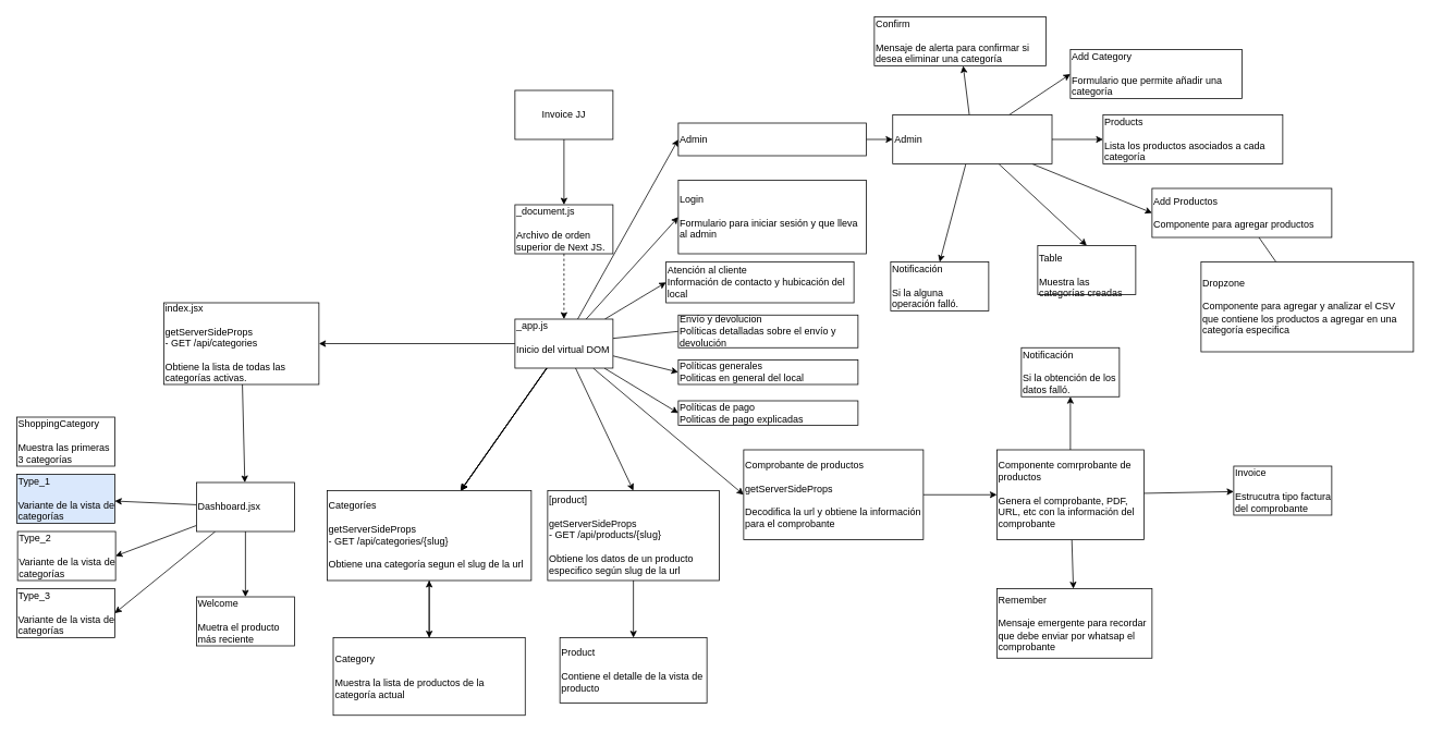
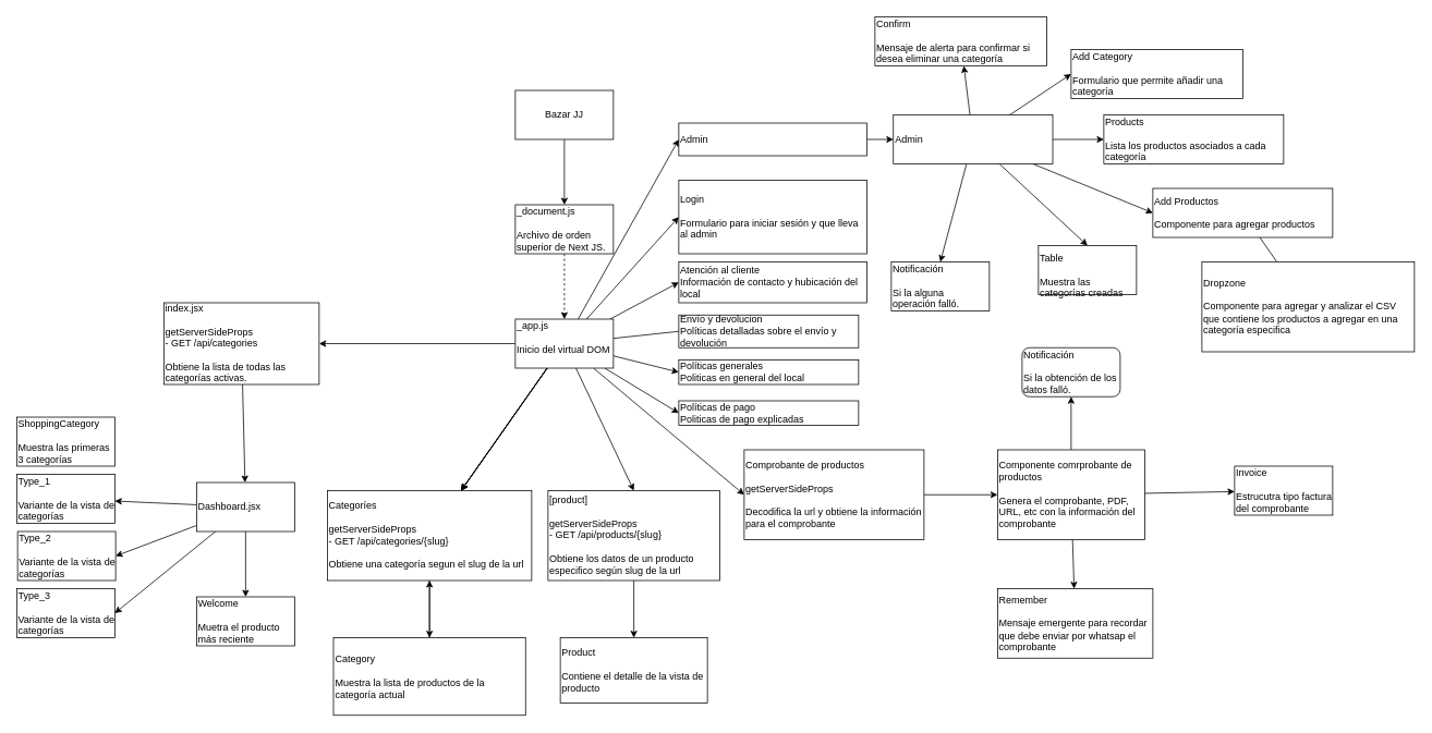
- <mxCell id="3" value="Invoice JJ" style="rounded=0;whiteSpace=wrap;html=1;" parent="1" vertex="1"><mxGeometry x="630" y="110" width="120" height="60" as="geometry" /></mxCell>
+ <mxCell id="3" value="Bazar JJ" style="rounded=0;whiteSpace=wrap;html=1;" parent="1" vertex="1"><mxGeometry x="630" y="110" width="120" height="60" as="geometry" /></mxCell>
- <mxCell id="42" value="Atención al cliente&lt;br&gt;Información de contacto y hubicación del local" style="whiteSpace=wrap;html=1;align=left;rounded=0;" parent="1" vertex="1"><mxGeometry x="815" y="320" width="230" height="50" as="geometry" /></mxCell>
+ <mxCell id="42" value="Atención al cliente&lt;br&gt;Información de contacto y hubicación del local" style="whiteSpace=wrap;html=1;align=left;rounded=0;" parent="1" vertex="1"><mxGeometry x="830" y="320" width="230" height="50" as="geometry" /></mxCell>
- <mxCell id="53" value="Notificación&lt;br&gt;&lt;br&gt;Si la obtención de los datos falló." style="whiteSpace=wrap;html=1;align=left;rounded=0;" parent="1" vertex="1"><mxGeometry x="1250" y="425" width="120" height="60" as="geometry" /></mxCell>
+ <mxCell id="53" value="Notificación&lt;br&gt;&lt;br&gt;Si la obtención de los datos falló." style="whiteSpace=wrap;html=1;align=left;rounded=1;" parent="1" vertex="1"><mxGeometry x="1250" y="425" width="120" height="60" as="geometry" /></mxCell>
- <mxCell id="28" value="Type_1&lt;br&gt;&lt;br&gt;Variante de la vista de categorías" style="whiteSpace=wrap;html=1;align=left;rounded=0;fillColor=#dae8fc;" parent="1" vertex="1"><mxGeometry x="20" y="580" width="120" height="60" as="geometry" /></mxCell>
+ <mxCell id="28" value="Type_1&lt;br&gt;&lt;br&gt;Variante de la vista de categorías" style="whiteSpace=wrap;html=1;align=left;rounded=0;" parent="1" vertex="1"><mxGeometry x="20" y="580" width="120" height="60" as="geometry" /></mxCell>
